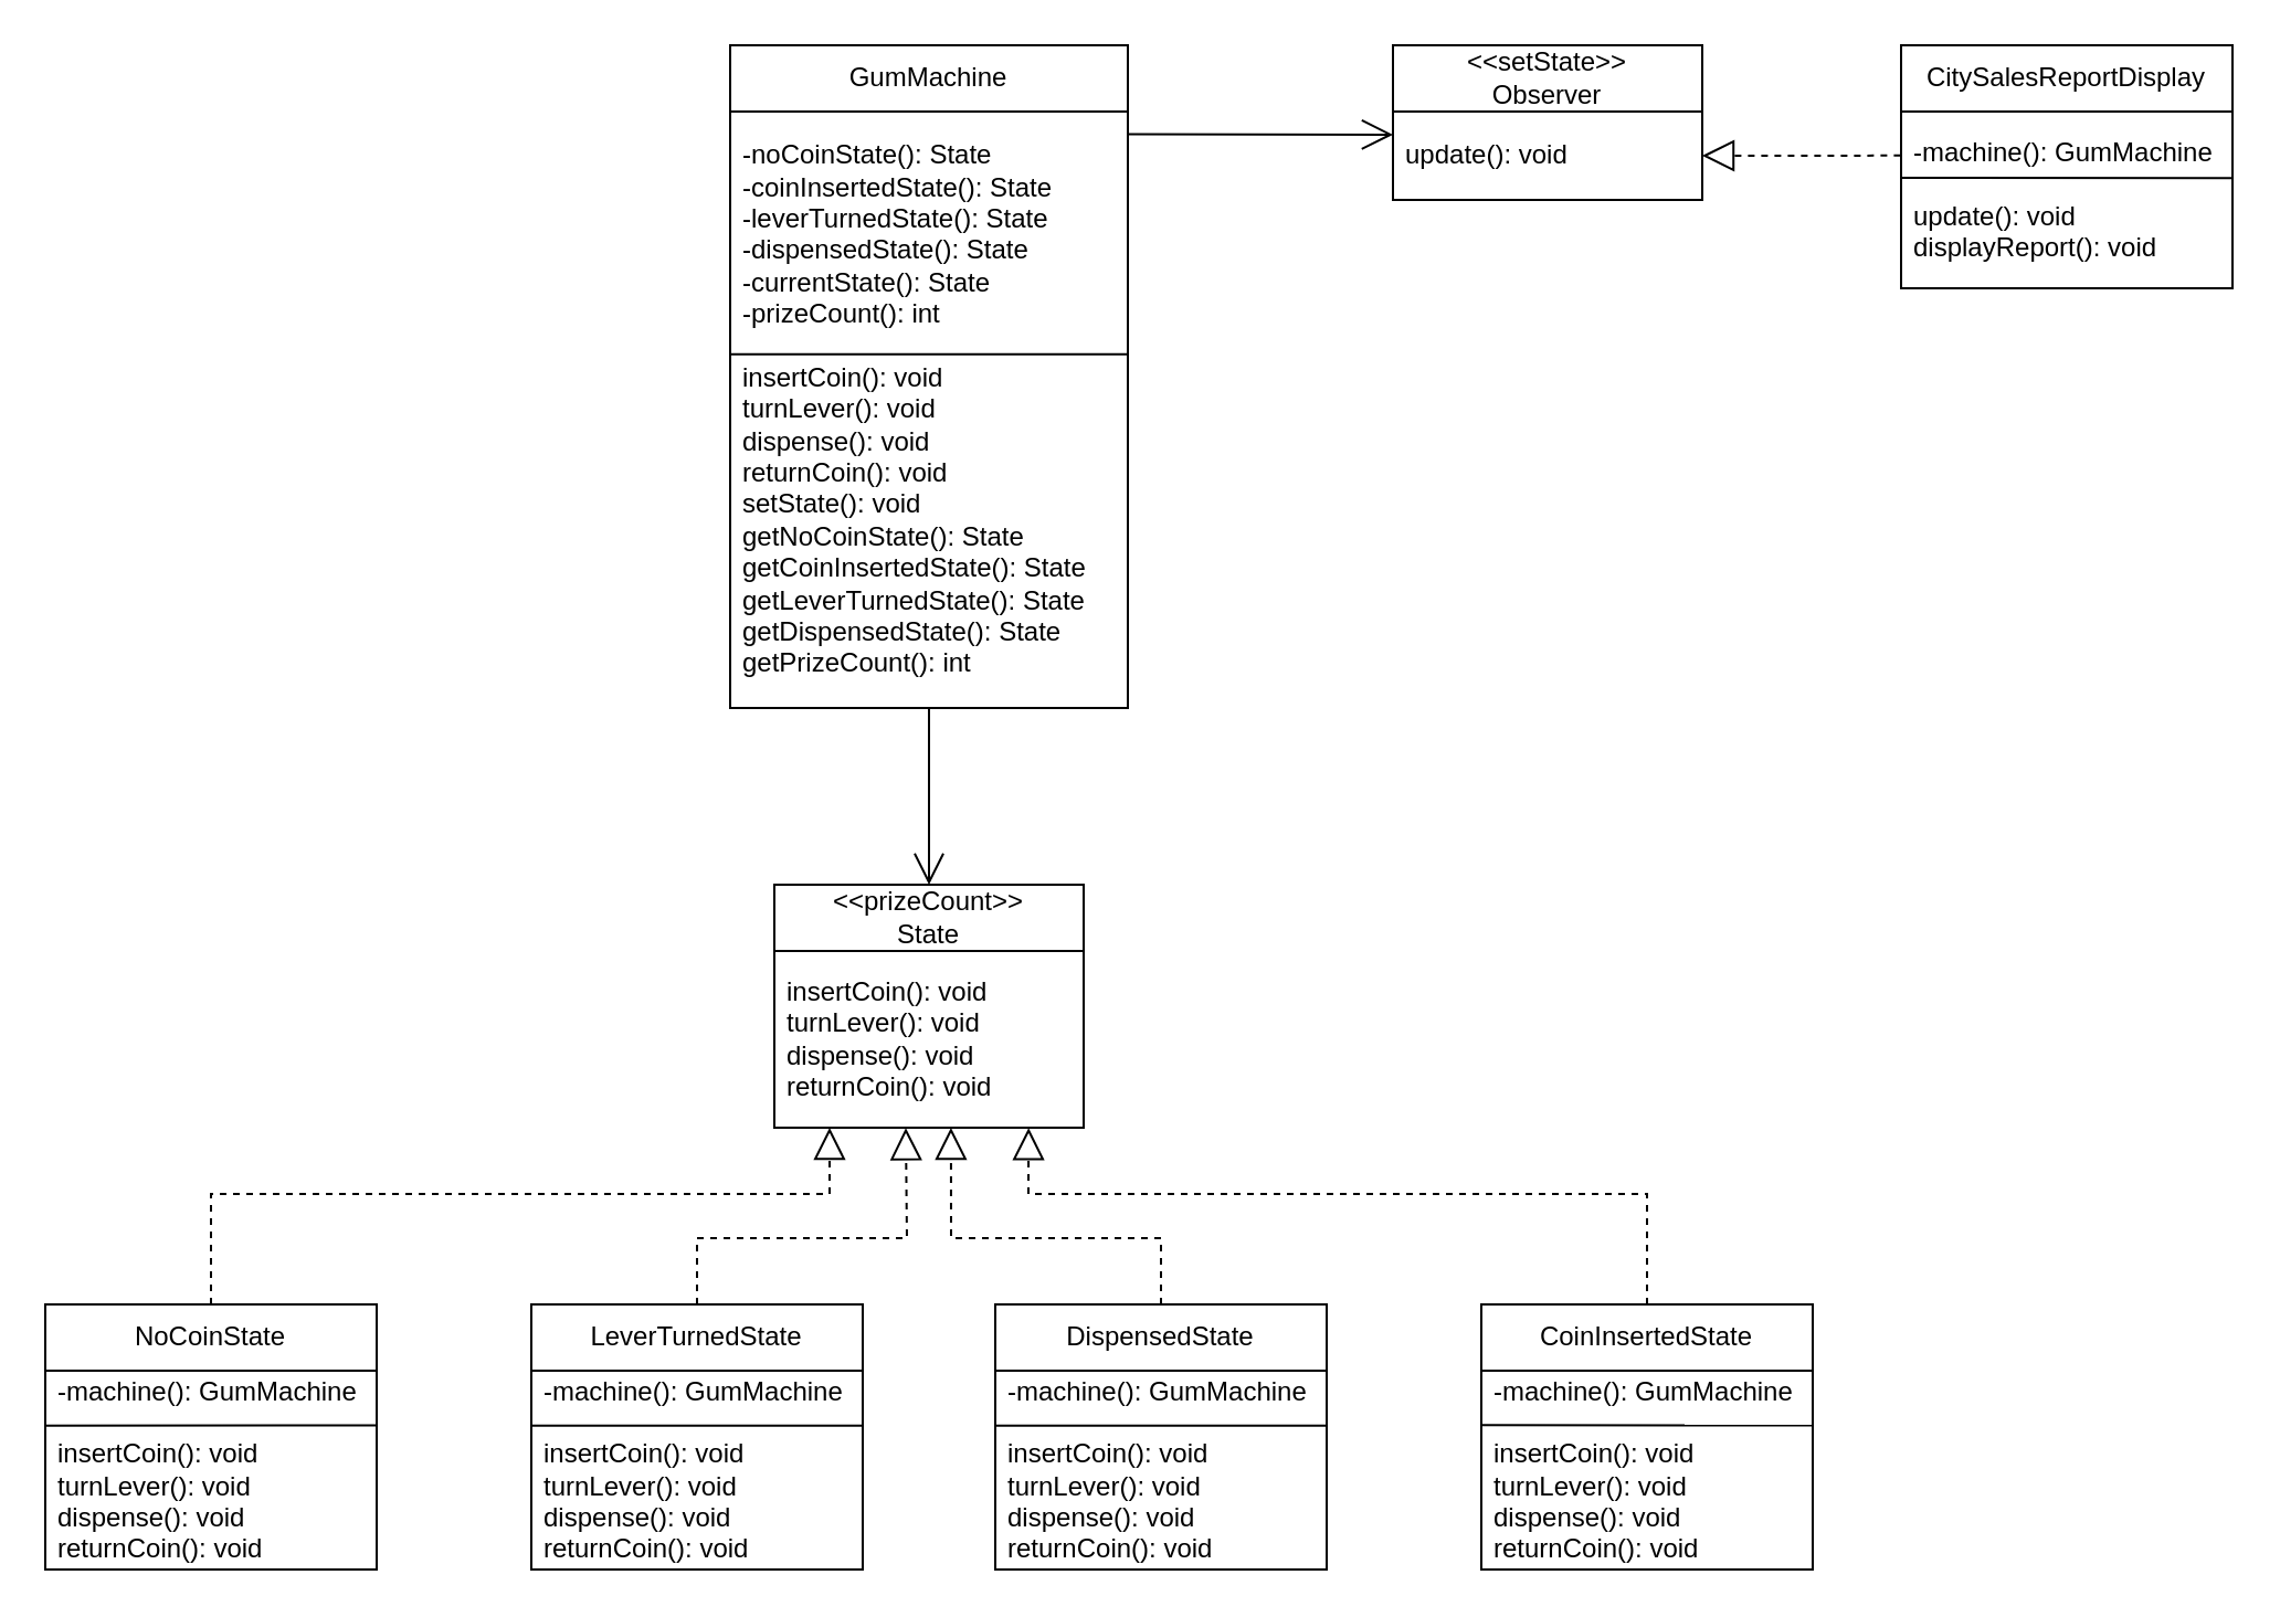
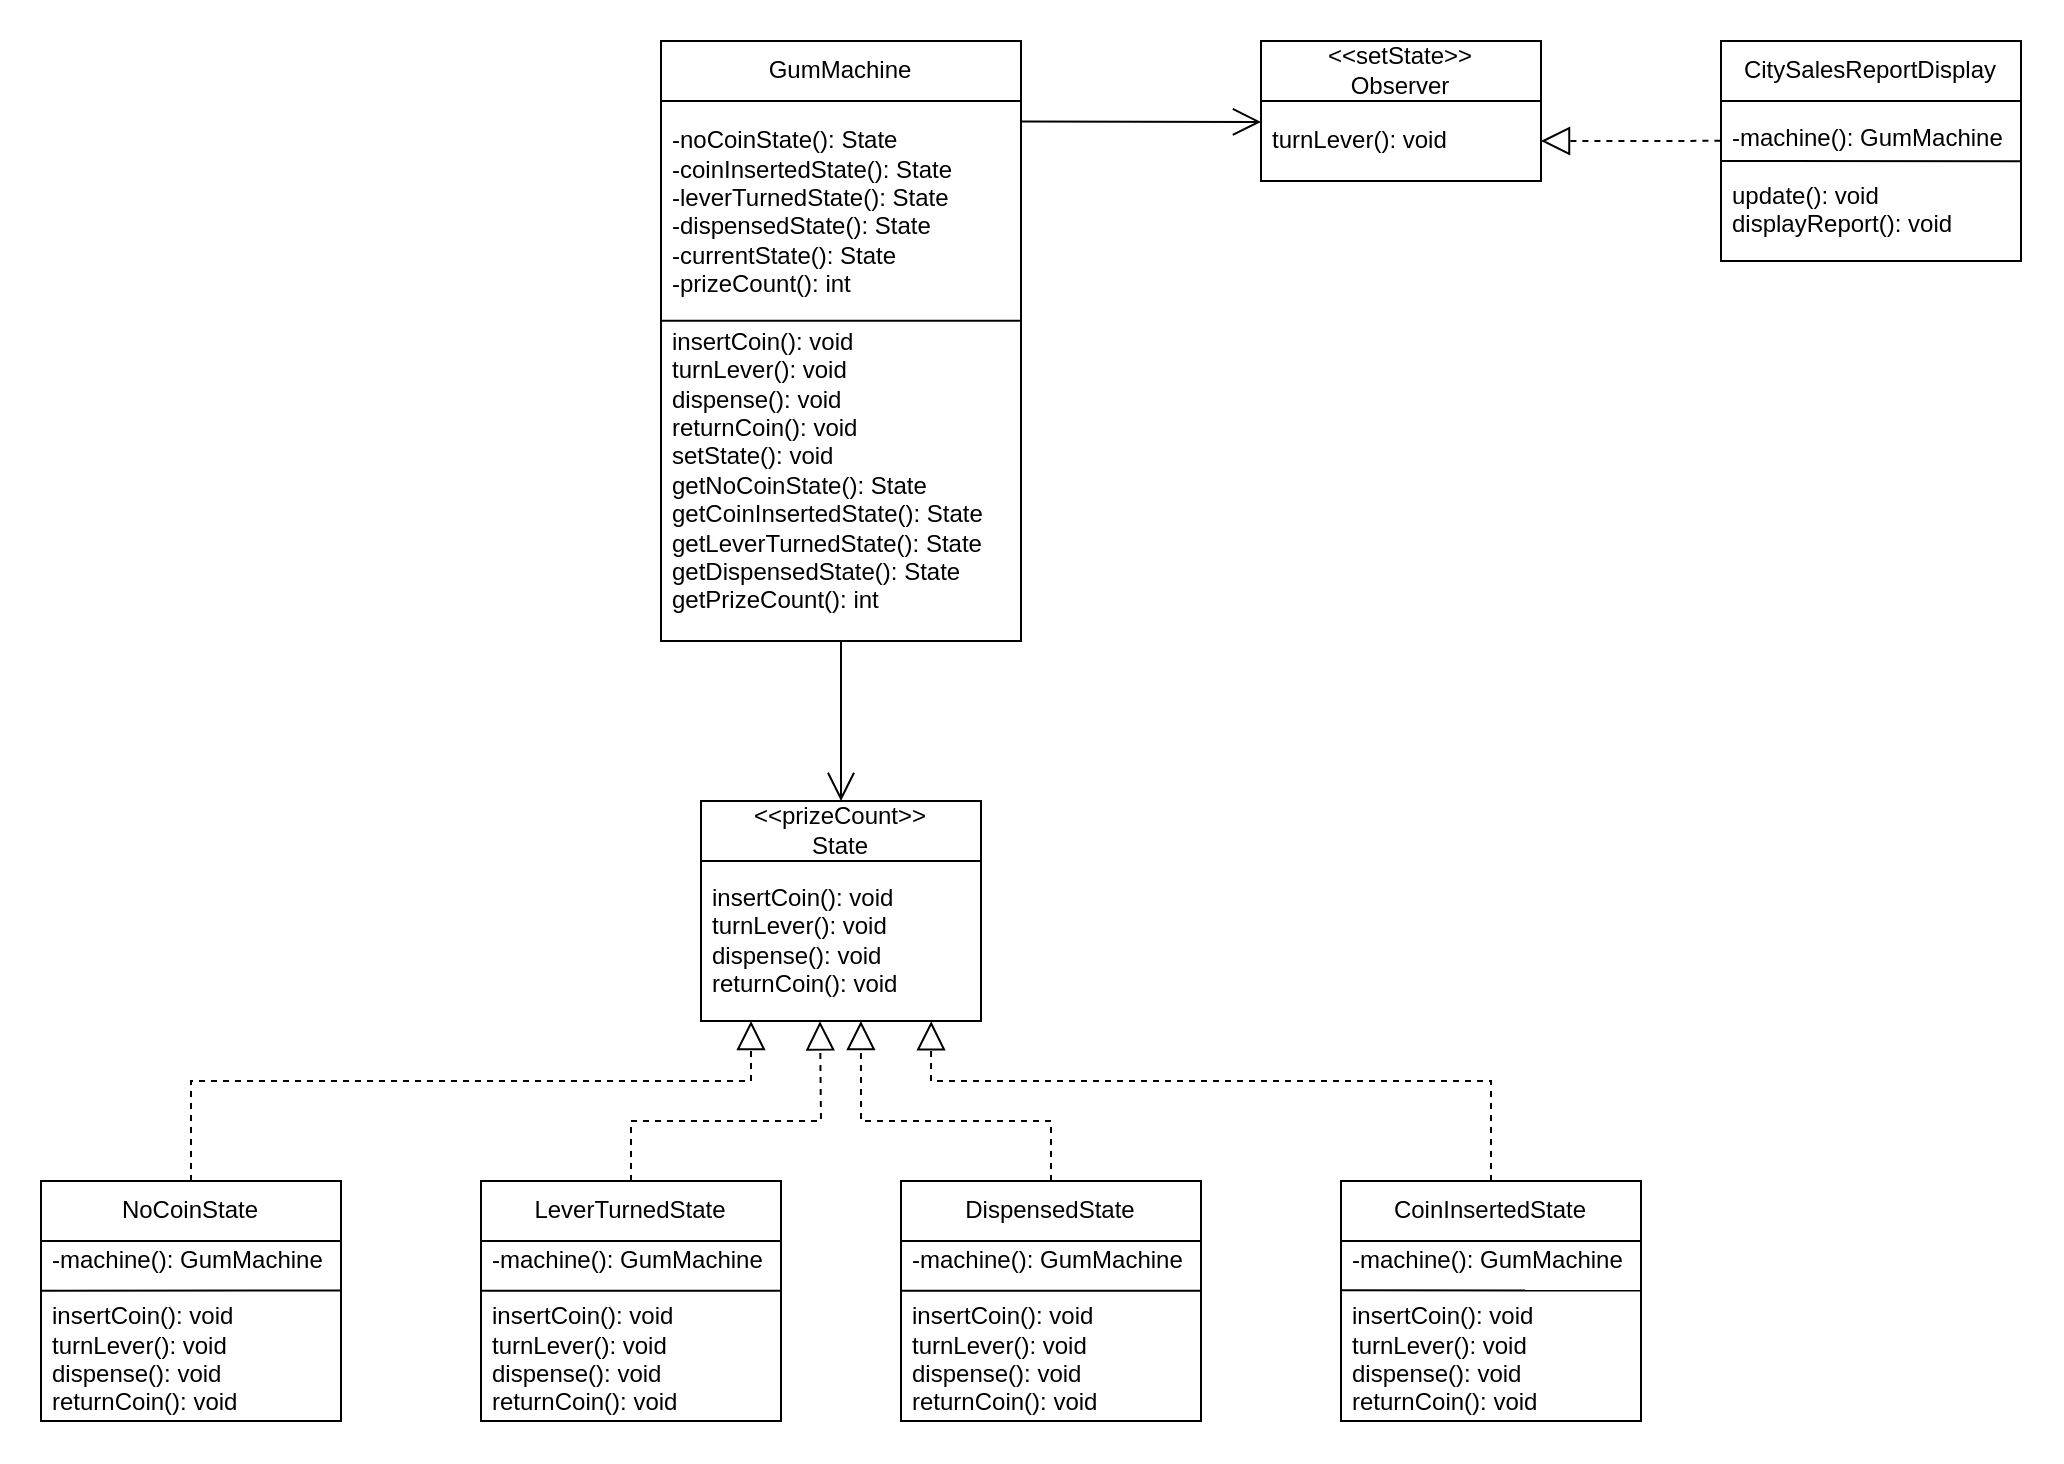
- <mxCell id="25" value="update(): void" style="text;strokeColor=none;fillColor=none;align=left;verticalAlign=middle;spacingLeft=4;spacingRight=4;overflow=hidden;points=[[0,0.5],[1,0.5]];portConstraint=eastwest;rotatable=0;whiteSpace=wrap;html=1;" vertex="1" parent="24"><mxGeometry y="30" width="140" height="40" as="geometry" /></mxCell>
+ <mxCell id="25" value="turnLever(): void" style="text;strokeColor=none;fillColor=none;align=left;verticalAlign=middle;spacingLeft=4;spacingRight=4;overflow=hidden;points=[[0,0.5],[1,0.5]];portConstraint=eastwest;rotatable=0;whiteSpace=wrap;html=1;" vertex="1" parent="24"><mxGeometry y="30" width="140" height="40" as="geometry" /></mxCell>
